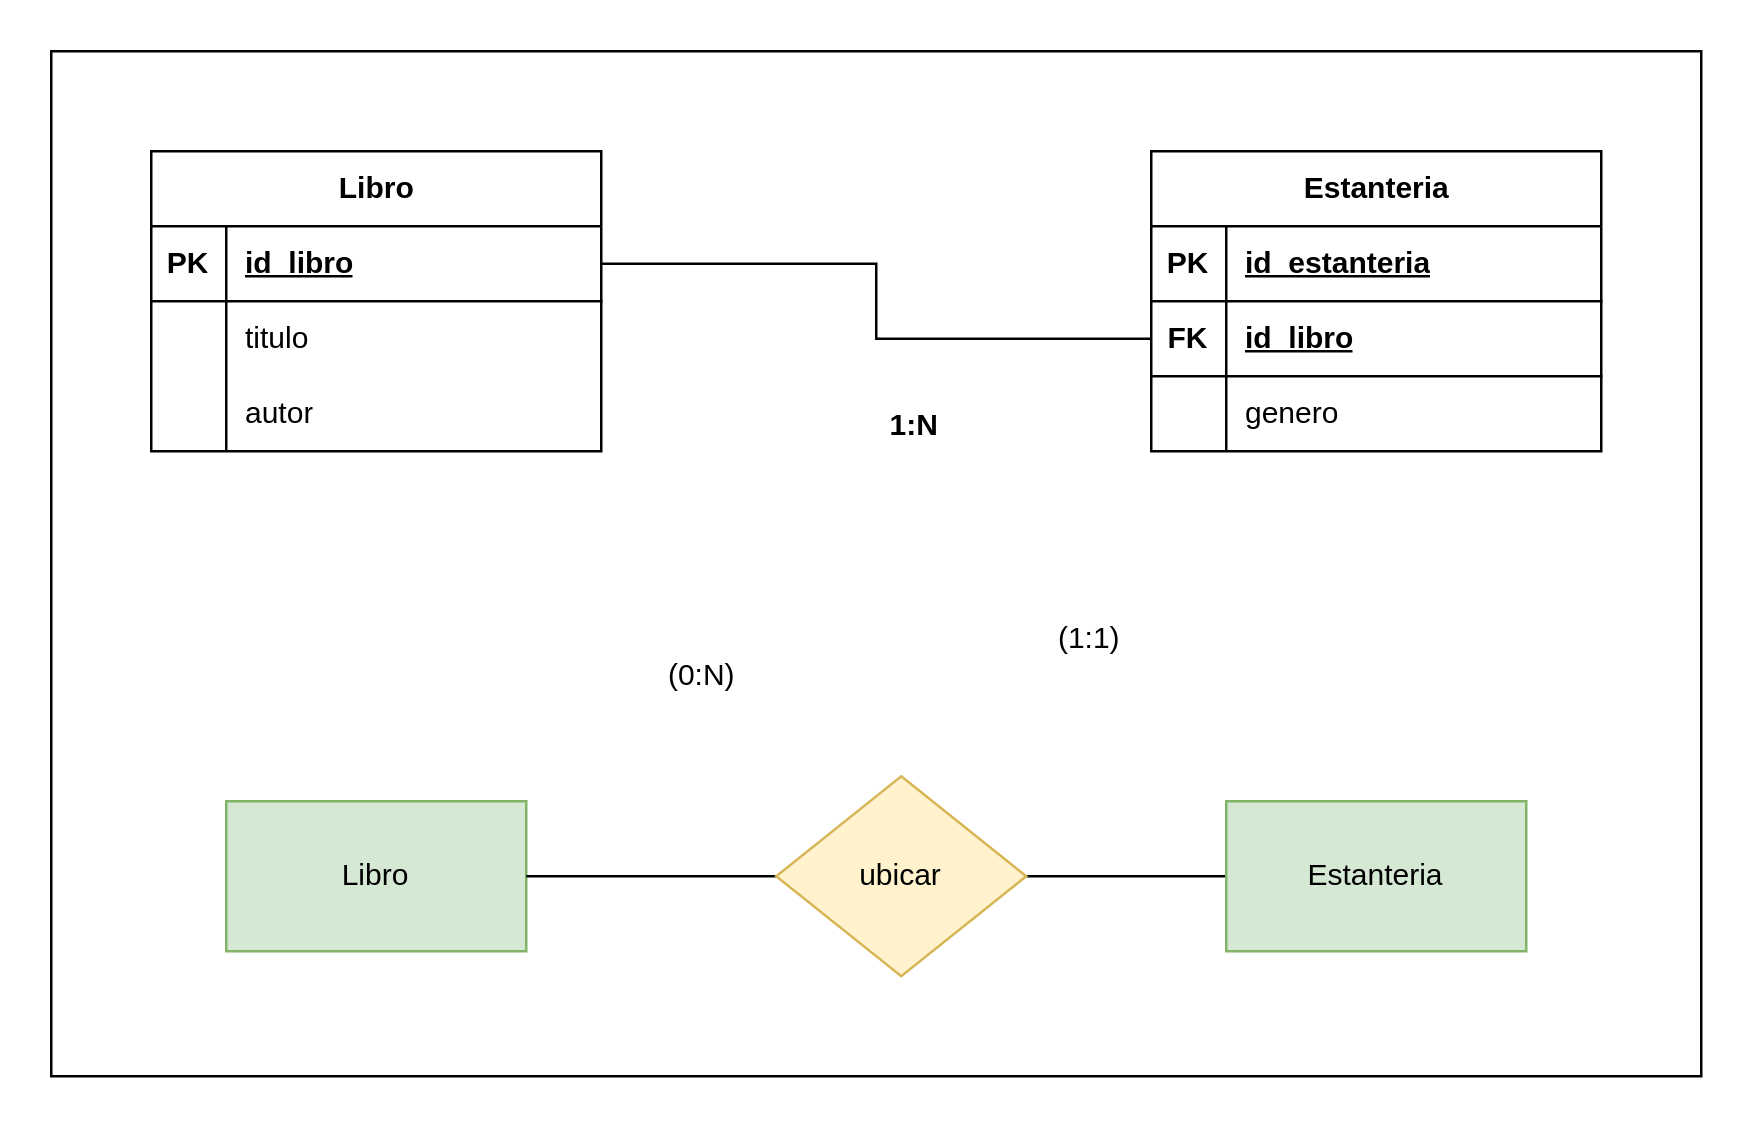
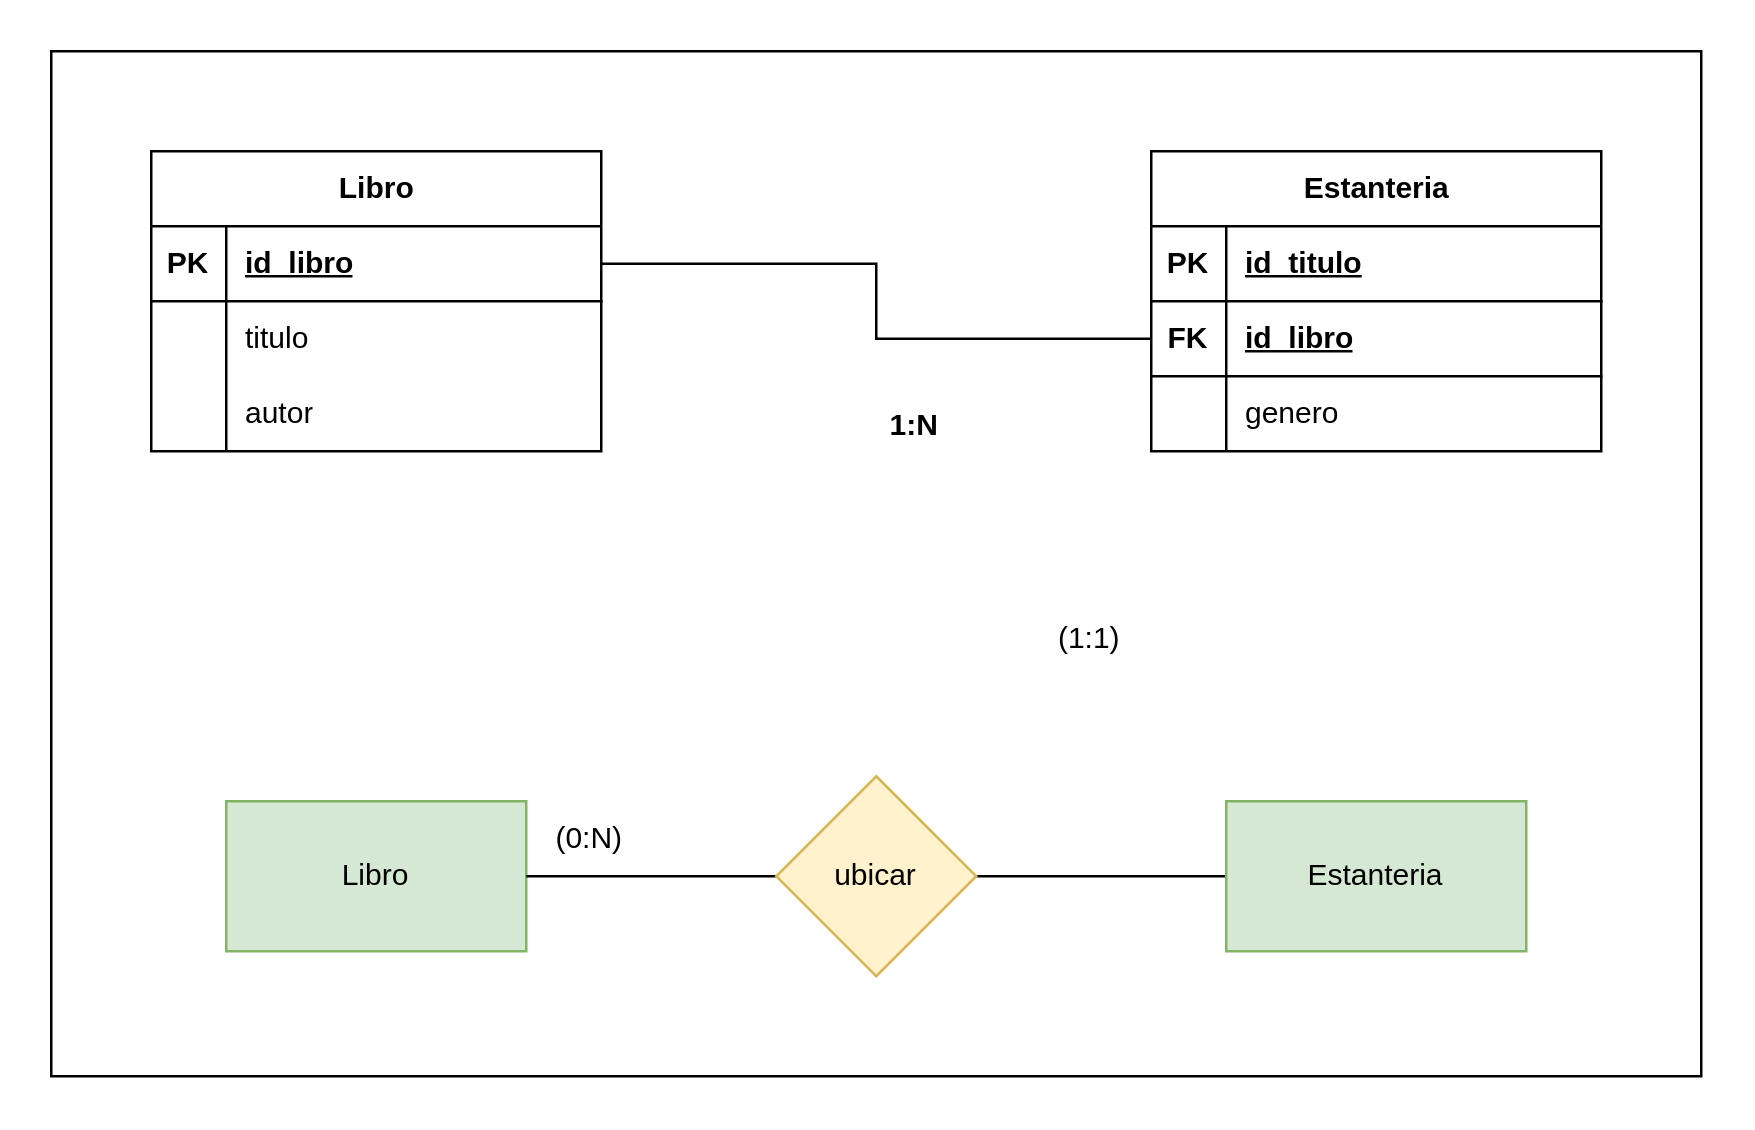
- <mxCell id="25" value="id_estanteria" style="shape=partialRectangle;connectable=0;fillColor=none;top=0;left=0;bottom=0;right=0;align=left;spacingLeft=6;fontStyle=5;overflow=hidden;whiteSpace=wrap;html=1;" vertex="1" parent="23"><mxGeometry x="30" width="150" height="30" as="geometry"><mxRectangle width="150" height="30" as="alternateBounds" /></mxGeometry></mxCell>
+ <mxCell id="25" value="id_titulo" style="shape=partialRectangle;connectable=0;fillColor=none;top=0;left=0;bottom=0;right=0;align=left;spacingLeft=6;fontStyle=5;overflow=hidden;whiteSpace=wrap;html=1;" vertex="1" parent="23"><mxGeometry x="30" width="150" height="30" as="geometry"><mxRectangle width="150" height="30" as="alternateBounds" /></mxGeometry></mxCell>
- <mxCell id="9" value="(0:N)" style="text;html=1;align=center;verticalAlign=middle;resizable=0;points=[];autosize=1;strokeColor=none;fillColor=none;" vertex="1" parent="2"><mxGeometry x="235" y="235" width="50" height="30" as="geometry" /></mxCell>
+ <mxCell id="9" value="(0:N)" style="text;html=1;align=center;verticalAlign=middle;resizable=0;points=[];autosize=1;strokeColor=none;fillColor=none;" vertex="1" parent="2"><mxGeometry x="190" y="300" width="50" height="30" as="geometry" /></mxCell>
- <mxCell id="7" value="ubicar" style="rhombus;whiteSpace=wrap;html=1;fillColor=#fff2cc;strokeColor=#d6b656;" vertex="1" parent="2"><mxGeometry x="290" y="290" width="100" height="80" as="geometry" /></mxCell>
+ <mxCell id="7" value="ubicar" style="rhombus;whiteSpace=wrap;html=1;fillColor=#fff2cc;strokeColor=#d6b656;" vertex="1" parent="2"><mxGeometry x="290" y="290" width="80" height="80" as="geometry" /></mxCell>
